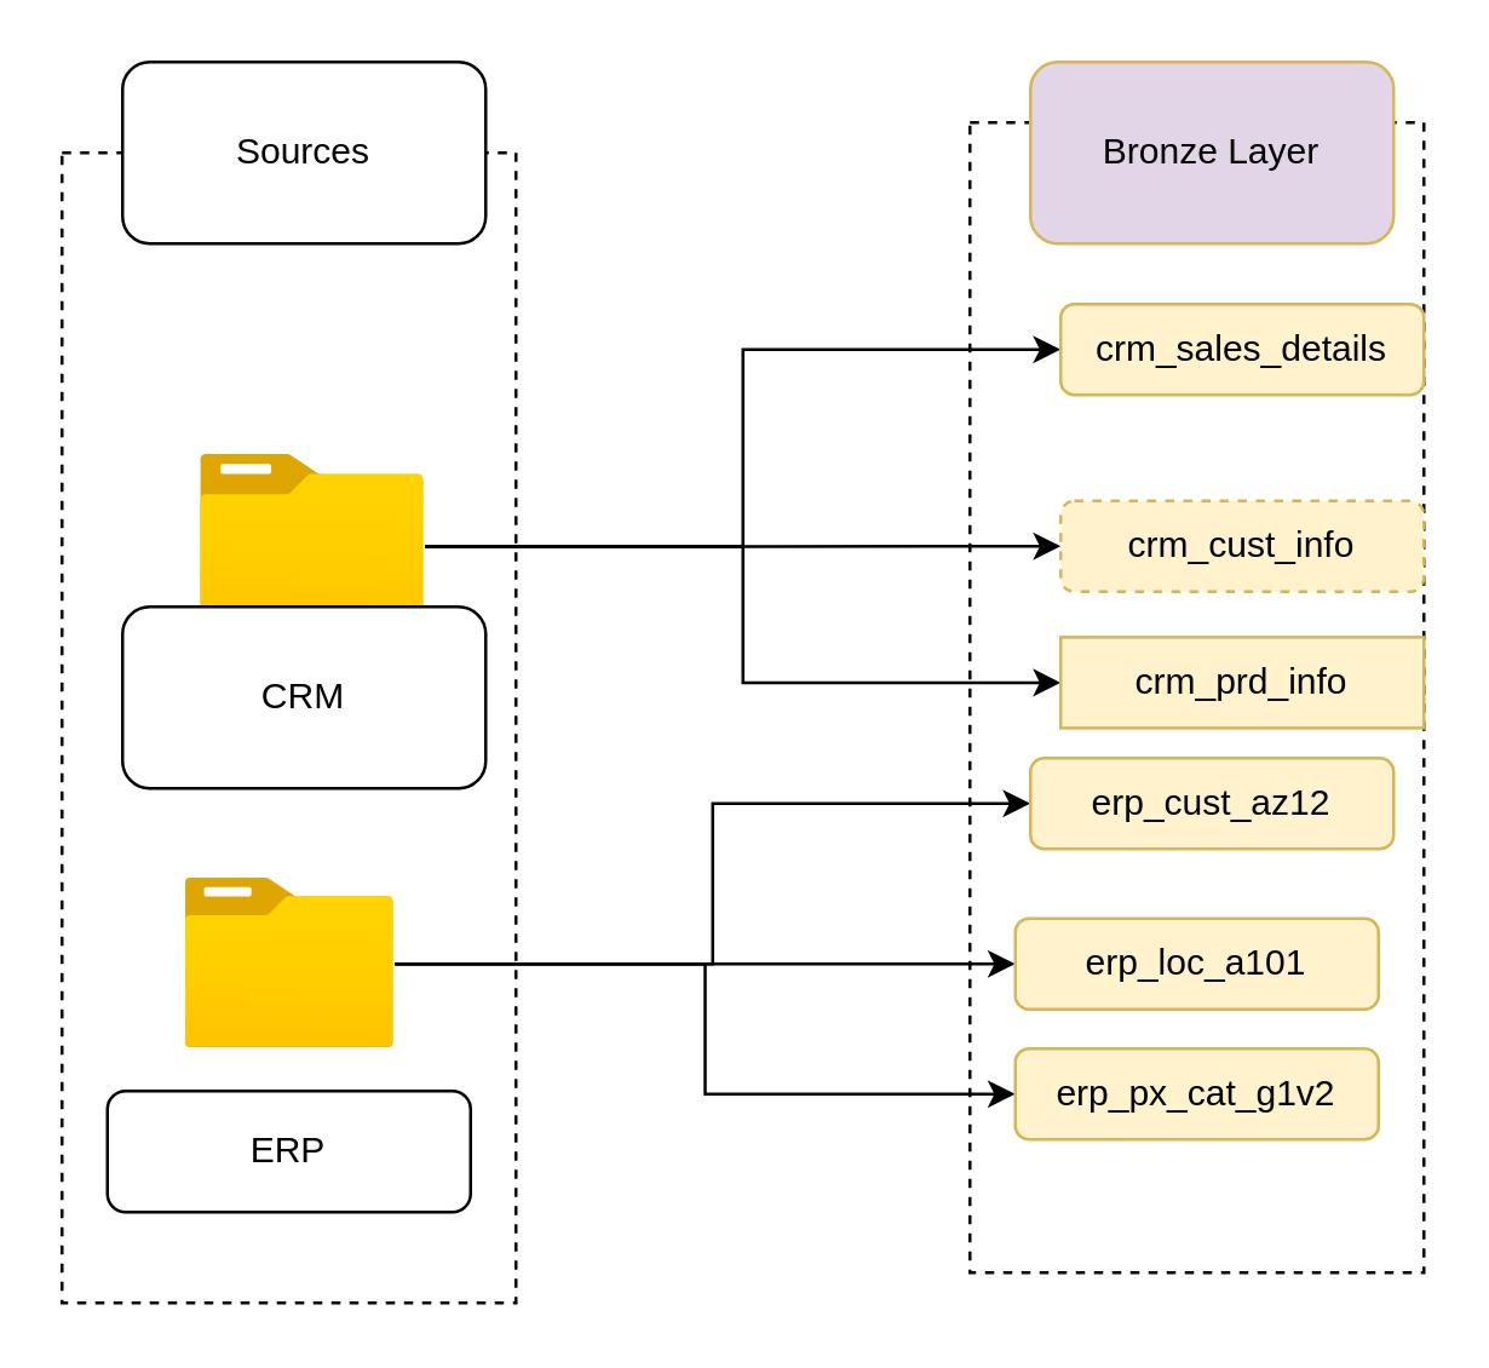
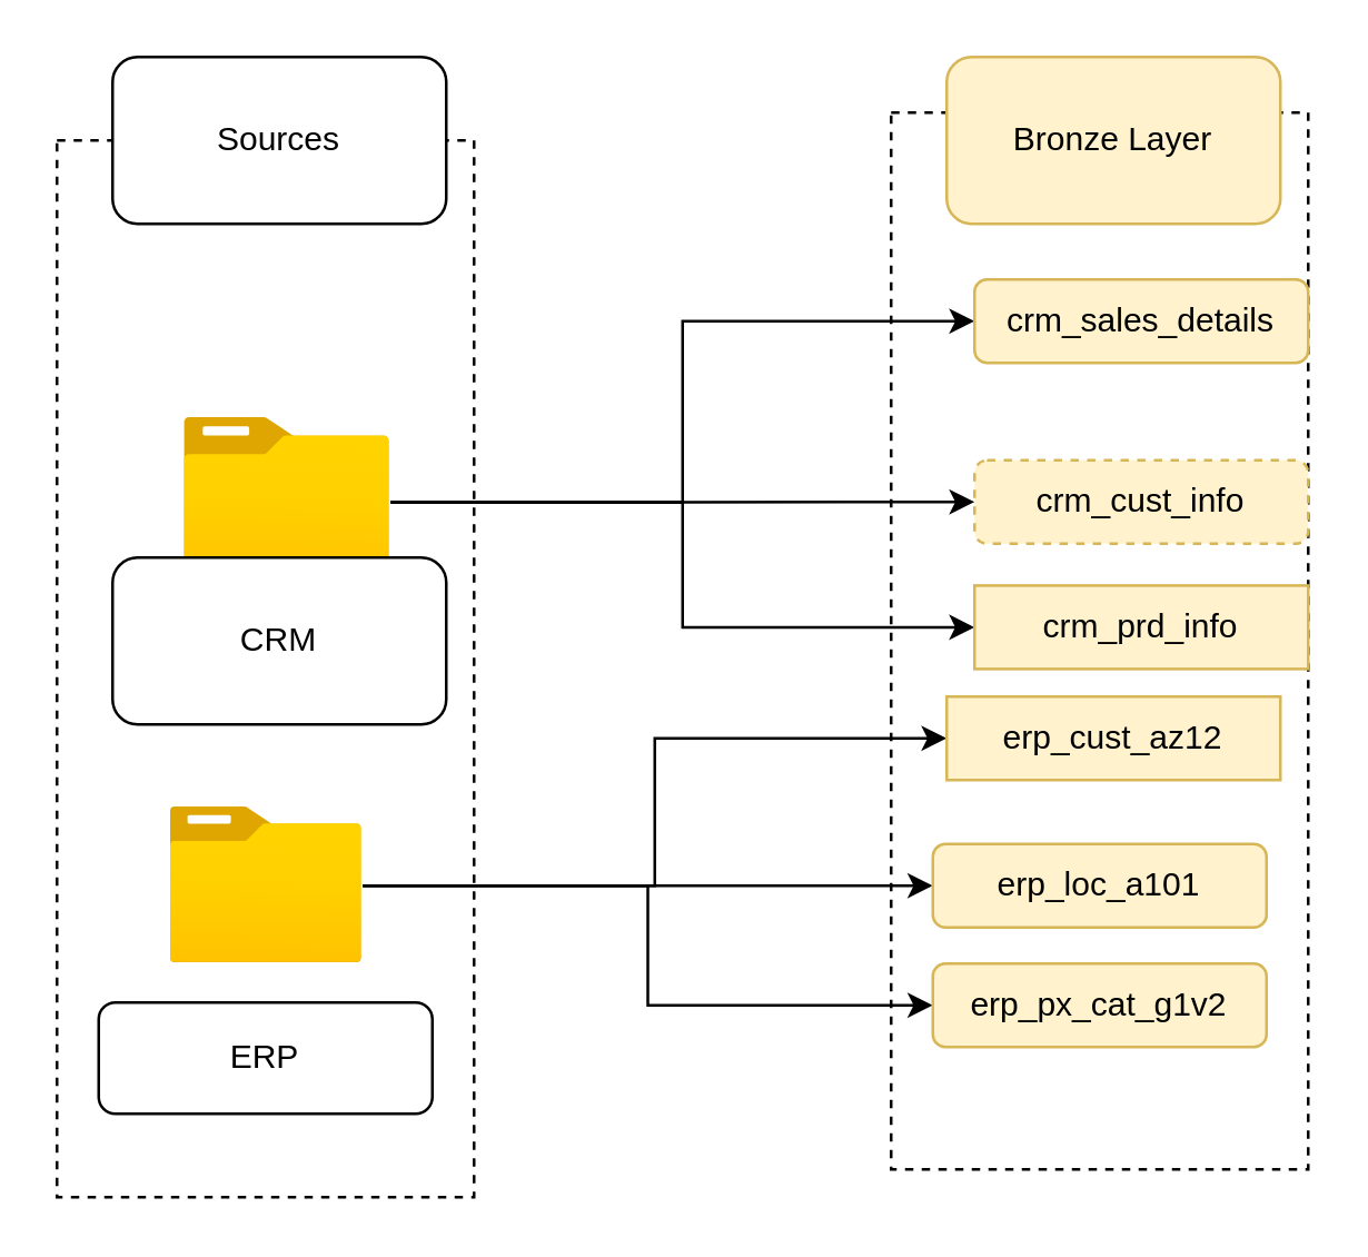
- <mxCell id="15" value="Bronze Layer" style="rounded=1;whiteSpace=wrap;html=1;fillColor=#e1d5e7;strokeColor=#d6b656;" vertex="1" parent="1"><mxGeometry x="340" y="20" width="120" height="60" as="geometry" /></mxCell>
+ <mxCell id="15" value="Bronze Layer" style="rounded=1;whiteSpace=wrap;html=1;fillColor=#fff2cc;strokeColor=#d6b656;" vertex="1" parent="1"><mxGeometry x="340" y="20" width="120" height="60" as="geometry" /></mxCell>
- <mxCell id="19" value="erp_cust_az12" style="rounded=1;whiteSpace=wrap;html=1;fillColor=#fff2cc;strokeColor=#d6b656;" vertex="1" parent="1"><mxGeometry x="340" y="250" width="120" height="30" as="geometry" /></mxCell>
+ <mxCell id="19" value="erp_cust_az12" style="whiteSpace=wrap;html=1;fillColor=#fff2cc;strokeColor=#d6b656;rounded=0;" vertex="1" parent="1"><mxGeometry x="340" y="250" width="120" height="30" as="geometry" /></mxCell>
